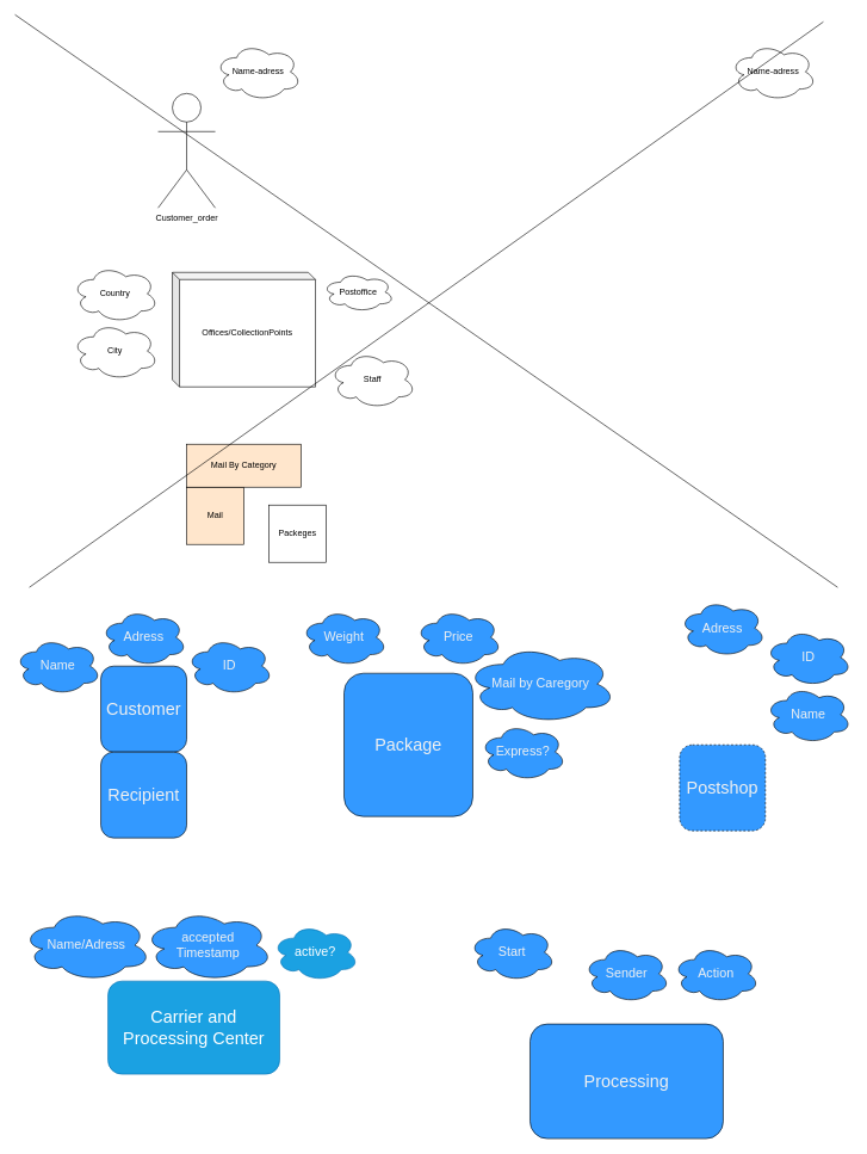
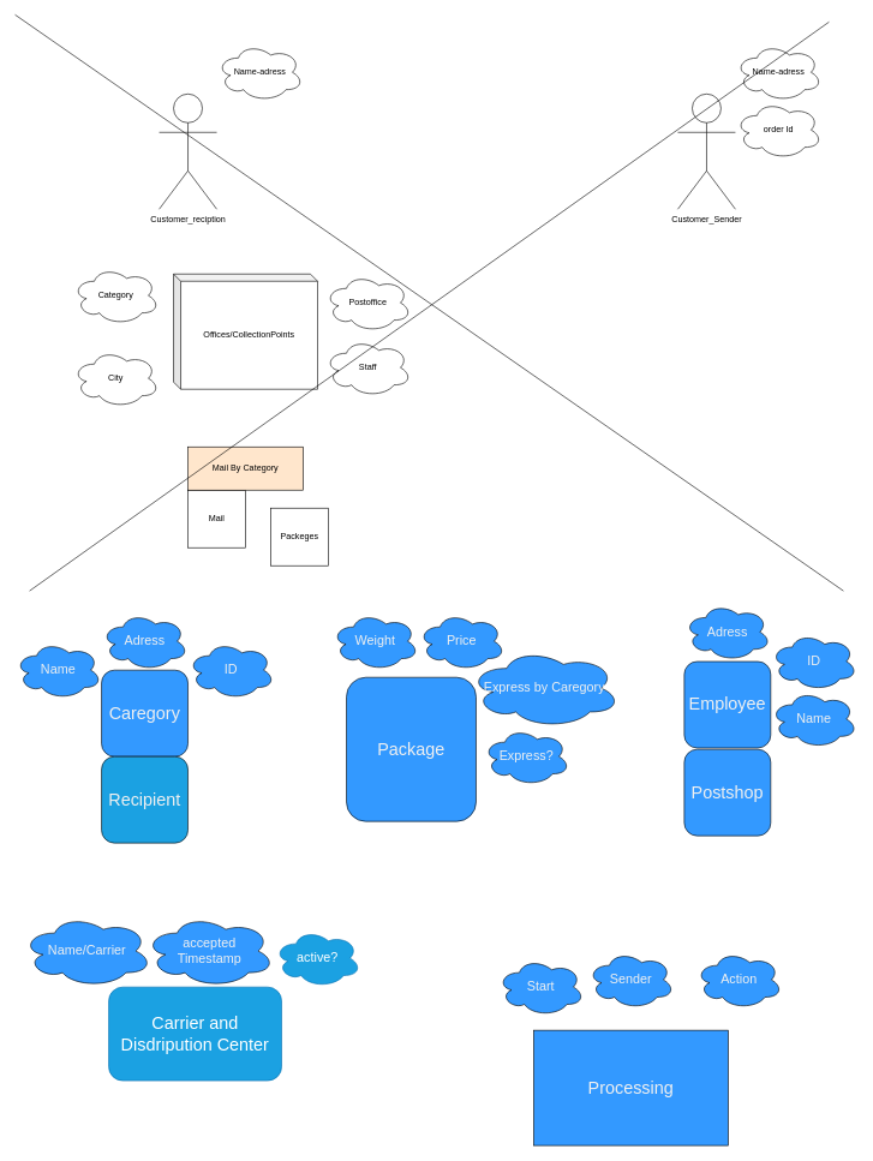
+ <mxCell id="12" value="order Id" style="ellipse;shape=cloud;whiteSpace=wrap;html=1;" parent="1" vertex="1"><mxGeometry x="1020" y="140" width="120" height="80" as="geometry" /></mxCell>
+ <mxCell id="5" value="&lt;div&gt;Customer_Sender&lt;/div&gt;&lt;div&gt;&lt;br&gt;&lt;/div&gt;" style="shape=umlActor;verticalLabelPosition=bottom;verticalAlign=top;html=1;outlineConnect=0;" parent="1" vertex="1"><mxGeometry x="940" y="130" width="80" height="160" as="geometry" /></mxCell>
- <mxCell id="2" value="&lt;div&gt;Customer_order&lt;/div&gt;&lt;div&gt;&lt;br&gt;&lt;/div&gt;" style="shape=umlActor;verticalLabelPosition=bottom;verticalAlign=top;html=1;outlineConnect=0;" parent="1" vertex="1"><mxGeometry x="220" y="130" width="80" height="160" as="geometry" /></mxCell>
+ <mxCell id="2" value="&lt;div&gt;Customer_reciption&lt;/div&gt;&lt;div&gt;&lt;br&gt;&lt;/div&gt;" style="shape=umlActor;verticalLabelPosition=bottom;verticalAlign=top;html=1;outlineConnect=0;" parent="1" vertex="1"><mxGeometry x="220" y="130" width="80" height="160" as="geometry" /></mxCell>
- <mxCell id="9" value="Postoffice" style="ellipse;shape=cloud;whiteSpace=wrap;html=1;" parent="1" vertex="1"><mxGeometry x="450" y="380" width="100" height="55" as="geometry" /></mxCell>
+ <mxCell id="9" value="Postoffice" style="ellipse;shape=cloud;whiteSpace=wrap;html=1;" parent="1" vertex="1"><mxGeometry x="450" y="380" width="120" height="80" as="geometry" /></mxCell>
- <mxCell id="7" value="Country" style="ellipse;shape=cloud;whiteSpace=wrap;html=1;" parent="1" vertex="1"><mxGeometry x="100" y="370" width="120" height="80" as="geometry" /></mxCell>
+ <mxCell id="7" value="Category" style="ellipse;shape=cloud;whiteSpace=wrap;html=1;" parent="1" vertex="1"><mxGeometry x="100" y="370" width="120" height="80" as="geometry" /></mxCell>
- <mxCell id="8" value="City" style="ellipse;shape=cloud;whiteSpace=wrap;html=1;" parent="1" vertex="1"><mxGeometry x="100" y="450" width="120" height="80" as="geometry" /></mxCell>
+ <mxCell id="8" value="City" style="ellipse;shape=cloud;whiteSpace=wrap;html=1;" parent="1" vertex="1"><mxGeometry x="100" y="485" width="120" height="80" as="geometry" /></mxCell>
- <mxCell id="14" value="Staff " style="ellipse;shape=cloud;whiteSpace=wrap;html=1;" parent="1" vertex="1"><mxGeometry x="460" y="490" width="120" height="80" as="geometry" /></mxCell>
+ <mxCell id="14" value="Staff " style="ellipse;shape=cloud;whiteSpace=wrap;html=1;" parent="1" vertex="1"><mxGeometry x="450" y="470" width="120" height="80" as="geometry" /></mxCell>
- <mxCell id="4" value="Mail" style="whiteSpace=wrap;html=1;aspect=fixed;fillColor=#ffe6cc;" parent="1" vertex="1"><mxGeometry x="260" y="680" width="80" height="80" as="geometry" /></mxCell>
+ <mxCell id="4" value="Mail" style="whiteSpace=wrap;html=1;aspect=fixed;" parent="1" vertex="1"><mxGeometry x="260" y="680" width="80" height="80" as="geometry" /></mxCell>
- <mxCell id="23" value="&lt;font style=&quot;font-size: 18px&quot;&gt;Weight&lt;/font&gt;" style="ellipse;shape=cloud;whiteSpace=wrap;html=1;fillColor=#3399FF;fontColor=#f0f0f0;" parent="1" vertex="1"><mxGeometry x="420" y="850" width="120" height="80" as="geometry" /></mxCell>
+ <mxCell id="23" value="&lt;font style=&quot;font-size: 18px&quot;&gt;Weight&lt;/font&gt;" style="ellipse;shape=cloud;whiteSpace=wrap;html=1;fillColor=#3399FF;fontColor=#f0f0f0;" parent="1" vertex="1"><mxGeometry x="460" y="850" width="120" height="80" as="geometry" /></mxCell>
- <mxCell id="25" value="&lt;font style=&quot;font-size: 18px&quot;&gt;Mail by Caregory&lt;/font&gt;" style="ellipse;shape=cloud;whiteSpace=wrap;html=1;fillColor=#3399FF;fontColor=#f0f0f0;" parent="1" vertex="1"><mxGeometry x="650" y="900" width="210" height="110" as="geometry" /></mxCell>
+ <mxCell id="25" value="&lt;font style=&quot;font-size: 18px&quot;&gt;Express by Caregory&lt;/font&gt;" style="ellipse;shape=cloud;whiteSpace=wrap;html=1;fillColor=#3399FF;fontColor=#f0f0f0;" parent="1" vertex="1"><mxGeometry x="650" y="900" width="210" height="110" as="geometry" /></mxCell>
+ <mxCell id="27" value="&lt;font style=&quot;font-size: 24px&quot;&gt;Employee&lt;/font&gt;" style="rounded=1;whiteSpace=wrap;html=1;fillColor=#3399FF;fontColor=#f0f0f0;" parent="1" vertex="1"><mxGeometry x="949" y="918" width="120" height="120" as="geometry" /></mxCell>
- <mxCell id="17" value="&lt;font style=&quot;font-size: 24px&quot;&gt;Customer&lt;/font&gt;" style="rounded=1;whiteSpace=wrap;html=1;fillColor=#3399FF;fontColor=#f0f0f0;" parent="1" vertex="1"><mxGeometry x="140" y="930" width="120" height="120" as="geometry" /></mxCell>
+ <mxCell id="17" value="&lt;font style=&quot;font-size: 24px&quot;&gt;Caregory&lt;/font&gt;" style="rounded=1;whiteSpace=wrap;html=1;fillColor=#3399FF;fontColor=#f0f0f0;" parent="1" vertex="1"><mxGeometry x="140" y="930" width="120" height="120" as="geometry" /></mxCell>
- <mxCell id="31" value="&lt;font style=&quot;font-size: 24px&quot;&gt;Postshop&lt;/font&gt;" style="rounded=1;whiteSpace=wrap;html=1;fillColor=#3399FF;fontColor=#f0f0f0;dashed=1;" parent="1" vertex="1"><mxGeometry x="949" y="1040" width="120" height="120" as="geometry" /></mxCell>
+ <mxCell id="31" value="&lt;font style=&quot;font-size: 24px&quot;&gt;Postshop&lt;/font&gt;" style="rounded=1;whiteSpace=wrap;html=1;fillColor=#3399FF;fontColor=#f0f0f0;" parent="1" vertex="1"><mxGeometry x="949" y="1040" width="120" height="120" as="geometry" /></mxCell>
- <mxCell id="18" value="&lt;font style=&quot;font-size: 24px&quot;&gt;Recipient&lt;/font&gt;" style="rounded=1;whiteSpace=wrap;html=1;fillColor=#3399FF;fontColor=#f0f0f0;" parent="1" vertex="1"><mxGeometry x="140" y="1050" width="120" height="120" as="geometry" /></mxCell>
+ <mxCell id="18" value="&lt;font style=&quot;font-size: 24px&quot;&gt;Recipient&lt;/font&gt;" style="rounded=1;whiteSpace=wrap;html=1;fillColor=#1ba1e2;fontColor=#f0f0f0;" parent="1" vertex="1"><mxGeometry x="140" y="1050" width="120" height="120" as="geometry" /></mxCell>
- <mxCell id="36" value="&lt;font style=&quot;font-size: 18px&quot;&gt;Name/Adress&lt;/font&gt;" style="ellipse;shape=cloud;whiteSpace=wrap;html=1;fillColor=#3399FF;fontColor=#f0f0f0;" parent="1" vertex="1"><mxGeometry x="30" y="1270" width="180" height="100" as="geometry" /></mxCell>
+ <mxCell id="36" value="&lt;font style=&quot;font-size: 18px&quot;&gt;Name/Carrier&lt;/font&gt;" style="ellipse;shape=cloud;whiteSpace=wrap;html=1;fillColor=#3399FF;fontColor=#f0f0f0;" parent="1" vertex="1"><mxGeometry x="30" y="1270" width="180" height="100" as="geometry" /></mxCell>
- <mxCell id="32" value="&lt;font style=&quot;font-size: 18px&quot;&gt;Start&lt;/font&gt;" style="ellipse;shape=cloud;whiteSpace=wrap;html=1;fillColor=#3399FF;fontColor=#f0f0f0;" parent="1" vertex="1"><mxGeometry x="655" y="1290" width="120" height="80" as="geometry" /></mxCell>
+ <mxCell id="32" value="&lt;font style=&quot;font-size: 18px&quot;&gt;Start&lt;/font&gt;" style="ellipse;shape=cloud;whiteSpace=wrap;html=1;fillColor=#3399FF;fontColor=#f0f0f0;" parent="1" vertex="1"><mxGeometry x="690" y="1330" width="120" height="80" as="geometry" /></mxCell>
- <mxCell id="34" value="&lt;font style=&quot;font-size: 18px&quot;&gt;Action&lt;/font&gt;" style="ellipse;shape=cloud;whiteSpace=wrap;html=1;fillColor=#3399FF;fontColor=#f0f0f0;" parent="1" vertex="1"><mxGeometry x="940" y="1320" width="120" height="80" as="geometry" /></mxCell>
+ <mxCell id="34" value="&lt;font style=&quot;font-size: 18px&quot;&gt;Action&lt;/font&gt;" style="ellipse;shape=cloud;whiteSpace=wrap;html=1;fillColor=#3399FF;fontColor=#f0f0f0;" parent="1" vertex="1"><mxGeometry x="965" y="1320" width="120" height="80" as="geometry" /></mxCell>
- <mxCell id="35" value="&lt;font style=&quot;font-size: 24px&quot;&gt;Carrier and Processing Center&lt;/font&gt;" style="rounded=1;whiteSpace=wrap;html=1;fillColor=#1ba1e2;strokeColor=#006EAF;fontColor=#ffffff;" parent="1" vertex="1"><mxGeometry x="150" y="1370" width="240" height="130" as="geometry" /></mxCell>
+ <mxCell id="35" value="&lt;font style=&quot;font-size: 24px&quot;&gt;Carrier and Disdripution Center&lt;/font&gt;" style="rounded=1;whiteSpace=wrap;html=1;fillColor=#1ba1e2;strokeColor=#006EAF;fontColor=#ffffff;" parent="1" vertex="1"><mxGeometry x="150" y="1370" width="240" height="130" as="geometry" /></mxCell>
- <mxCell id="26" value="&lt;font style=&quot;font-size: 24px&quot;&gt;Processing&lt;/font&gt;" style="rounded=1;whiteSpace=wrap;html=1;fillColor=#3399FF;fontColor=#f0f0f0;" parent="1" vertex="1"><mxGeometry x="740" y="1430" width="270" height="160" as="geometry" /></mxCell>
+ <mxCell id="26" value="&lt;font style=&quot;font-size: 24px&quot;&gt;Processing&lt;/font&gt;" style="whiteSpace=wrap;html=1;fillColor=#3399FF;fontColor=#f0f0f0;rounded=0;" parent="1" vertex="1"><mxGeometry x="740" y="1430" width="270" height="160" as="geometry" /></mxCell>
